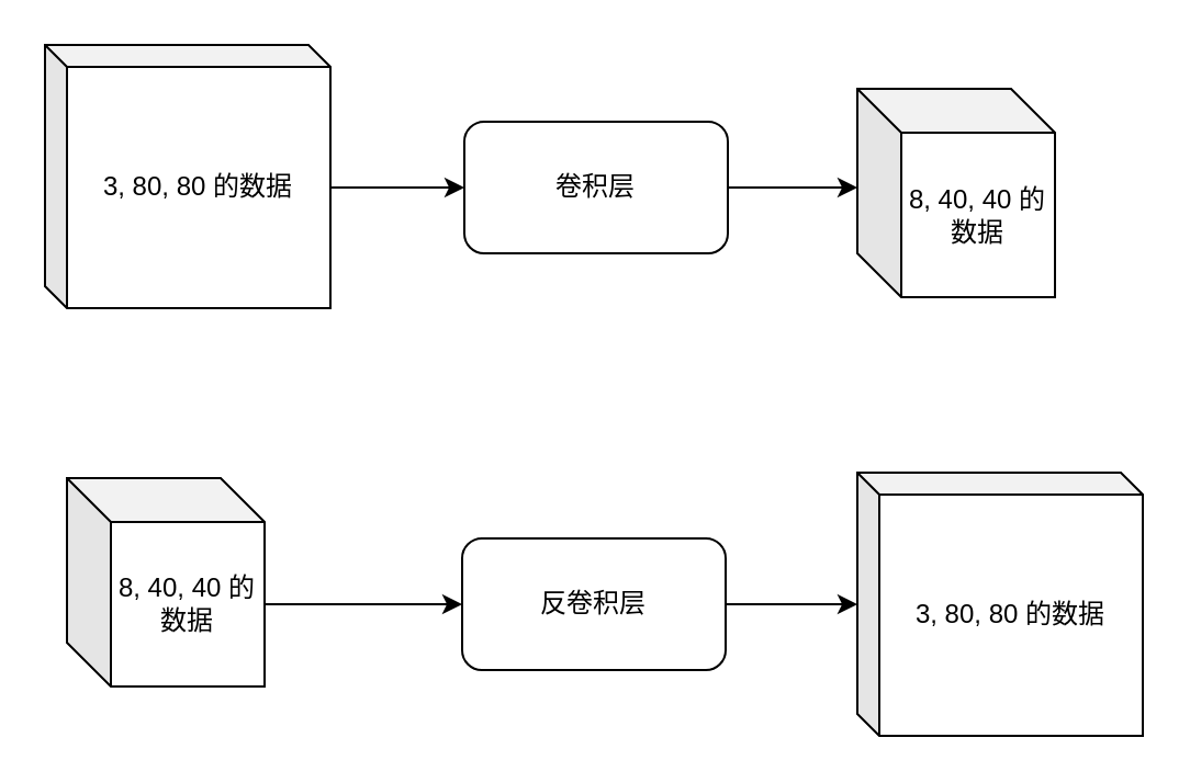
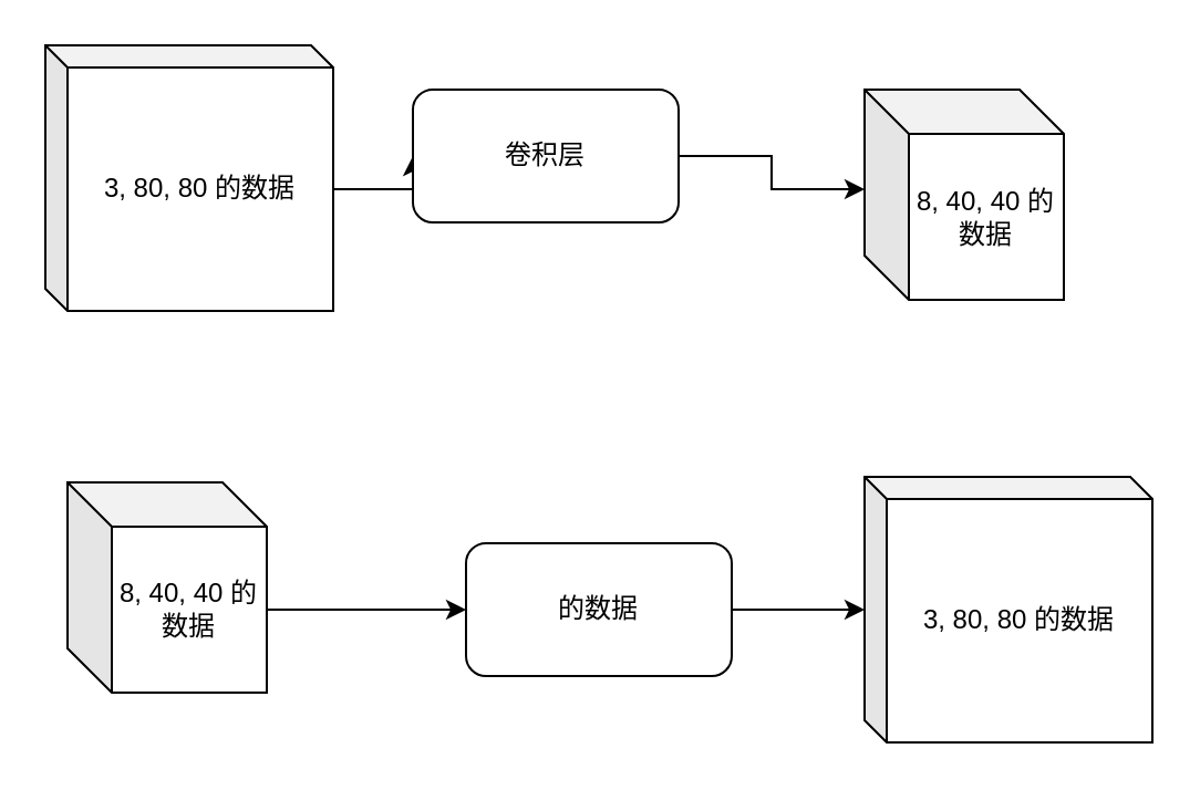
- <mxCell id="5" value="卷积层" style="rounded=1;whiteSpace=wrap;html=1;" vertex="1" parent="1"><mxGeometry x="211" y="55" width="120" height="60" as="geometry" /></mxCell>
+ <mxCell id="5" value="卷积层" style="rounded=1;whiteSpace=wrap;html=1;" vertex="1" parent="1"><mxGeometry x="186" y="40" width="120" height="60" as="geometry" /></mxCell>
- <mxCell id="10" value="反卷积层" style="rounded=1;whiteSpace=wrap;html=1;" vertex="1" parent="1"><mxGeometry x="210" y="245" width="120" height="60" as="geometry" /></mxCell>
+ <mxCell id="10" value="的数据" style="rounded=1;whiteSpace=wrap;html=1;" vertex="1" parent="1"><mxGeometry x="210" y="245" width="120" height="60" as="geometry" /></mxCell>
